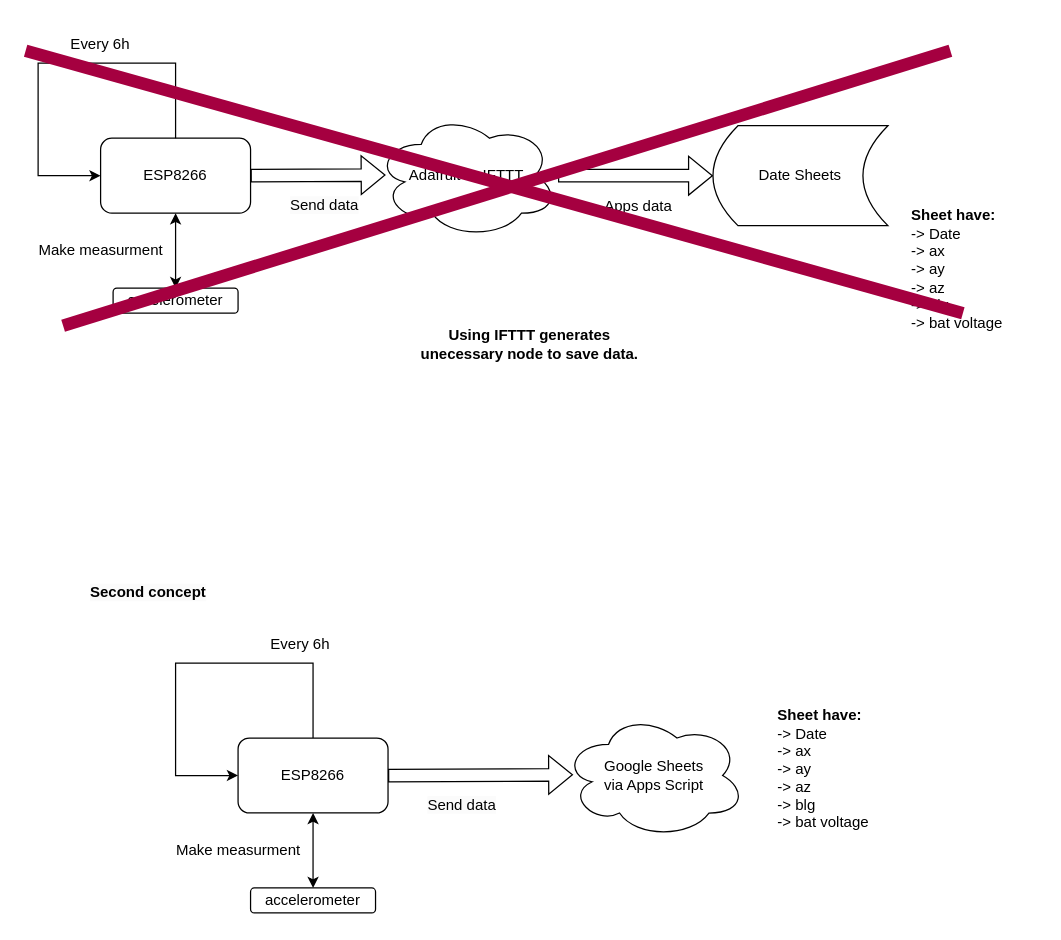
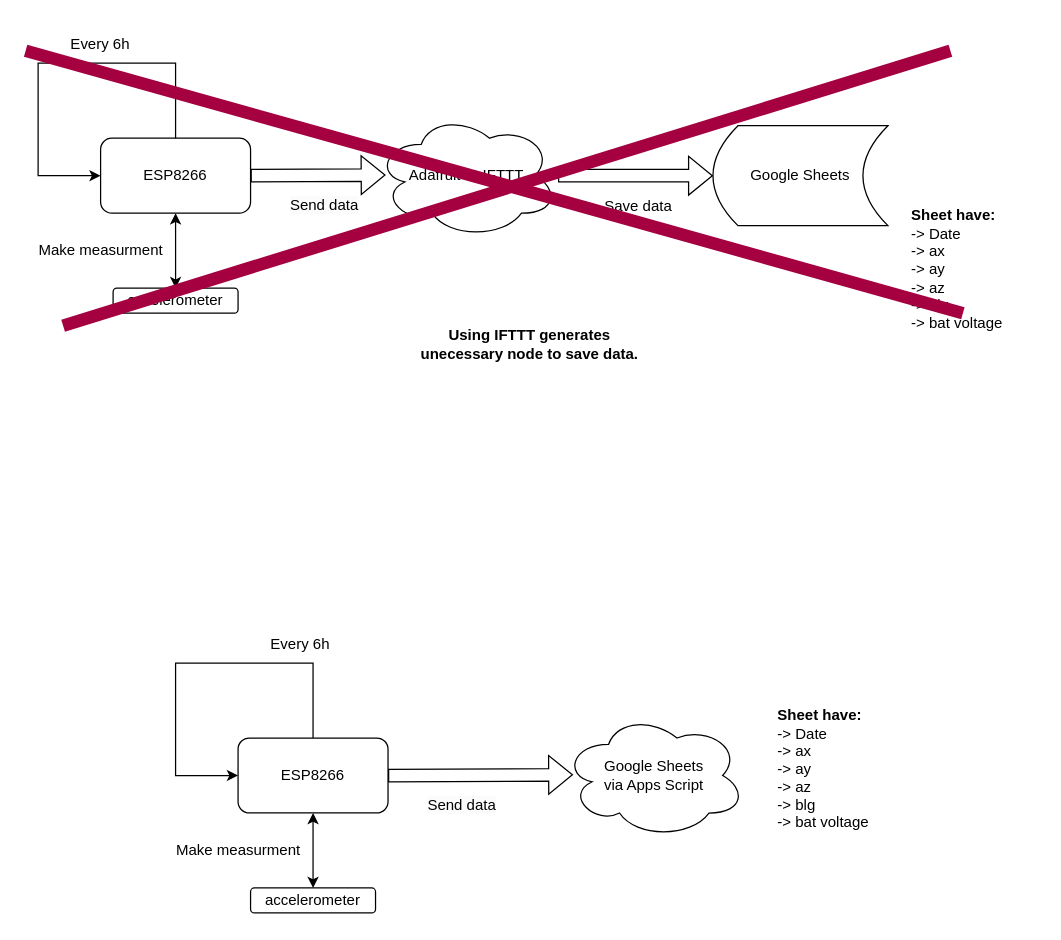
- <mxCell id="7" value="Date Sheets" style="shape=dataStorage;whiteSpace=wrap;html=1;fixedSize=1;" vertex="1" parent="1"><mxGeometry x="570" y="100" width="140" height="80" as="geometry" /></mxCell>
+ <mxCell id="7" value="Google Sheets" style="shape=dataStorage;whiteSpace=wrap;html=1;fixedSize=1;" vertex="1" parent="1"><mxGeometry x="570" y="100" width="140" height="80" as="geometry" /></mxCell>
- <mxCell id="3" value="Apps data" style="text;html=1;align=center;verticalAlign=middle;resizable=0;points=[];autosize=1;strokeColor=none;fillColor=none;" vertex="1" parent="1"><mxGeometry x="470" y="150" width="80" height="30" as="geometry" /></mxCell>
+ <mxCell id="3" value="Save data" style="text;html=1;align=center;verticalAlign=middle;resizable=0;points=[];autosize=1;strokeColor=none;fillColor=none;" vertex="1" parent="1"><mxGeometry x="470" y="150" width="80" height="30" as="geometry" /></mxCell>
- <mxCell id="28" value="&lt;b style=&quot;border-color: var(--border-color); color: rgb(0, 0, 0); font-family: Helvetica; font-size: 12px; font-style: normal; font-variant-ligatures: normal; font-variant-caps: normal; letter-spacing: normal; orphans: 2; text-align: center; text-indent: 0px; text-transform: none; widows: 2; word-spacing: 0px; -webkit-text-stroke-width: 0px; background-color: rgb(251, 251, 251); text-decoration-thickness: initial; text-decoration-style: initial; text-decoration-color: initial;&quot;&gt;Second concept&lt;/b&gt;" style="text;whiteSpace=wrap;html=1;" vertex="1" parent="1"><mxGeometry x="70" y="460" width="110" height="40" as="geometry" /></mxCell>
